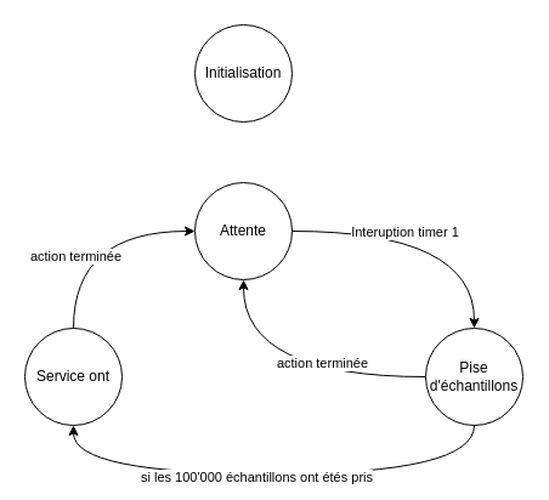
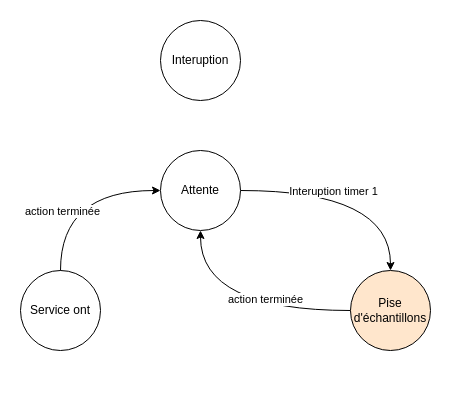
- <mxCell id="2" value="Initialisation" style="ellipse;whiteSpace=wrap;html=1;aspect=fixed;" vertex="1" parent="1"><mxGeometry x="160" y="20" width="80" height="80" as="geometry" /></mxCell>
+ <mxCell id="2" value="Interuption" style="ellipse;whiteSpace=wrap;html=1;aspect=fixed;" vertex="1" parent="1"><mxGeometry x="160" y="20" width="80" height="80" as="geometry" /></mxCell>
- <mxCell id="8" value="Pise d'échantillons" style="ellipse;whiteSpace=wrap;html=1;aspect=fixed;" vertex="1" parent="1"><mxGeometry x="350" y="270" width="80" height="80" as="geometry" /></mxCell>
+ <mxCell id="8" value="Pise d'échantillons" style="ellipse;whiteSpace=wrap;html=1;aspect=fixed;fillColor=#ffe6cc;" vertex="1" parent="1"><mxGeometry x="350" y="270" width="80" height="80" as="geometry" /></mxCell>
- <mxCell id="10" value="" style="endArrow=classic;html=1;rounded=0;exitX=0.5;exitY=1;exitDx=0;exitDy=0;entryX=0.5;entryY=1;entryDx=0;entryDy=0;curved=1;" edge="1" parent="1" source="8" target="9"><mxGeometry width="50" height="50" relative="1" as="geometry"><mxPoint x="240" y="420" as="sourcePoint" /><mxPoint x="290" y="370" as="targetPoint" /><Array as="points"><mxPoint x="390" y="390" /><mxPoint x="60" y="390" /></Array></mxGeometry></mxCell>
- <mxCell id="11" value="si les 100'000 échantillons ont étés pris" style="edgeLabel;html=1;align=center;verticalAlign=middle;resizable=0;points=[];" connectable="0" vertex="1" parent="10"><mxGeometry x="0.116" y="2" relative="1" as="geometry"><mxPoint x="9" as="offset" /></mxGeometry></mxCell>
